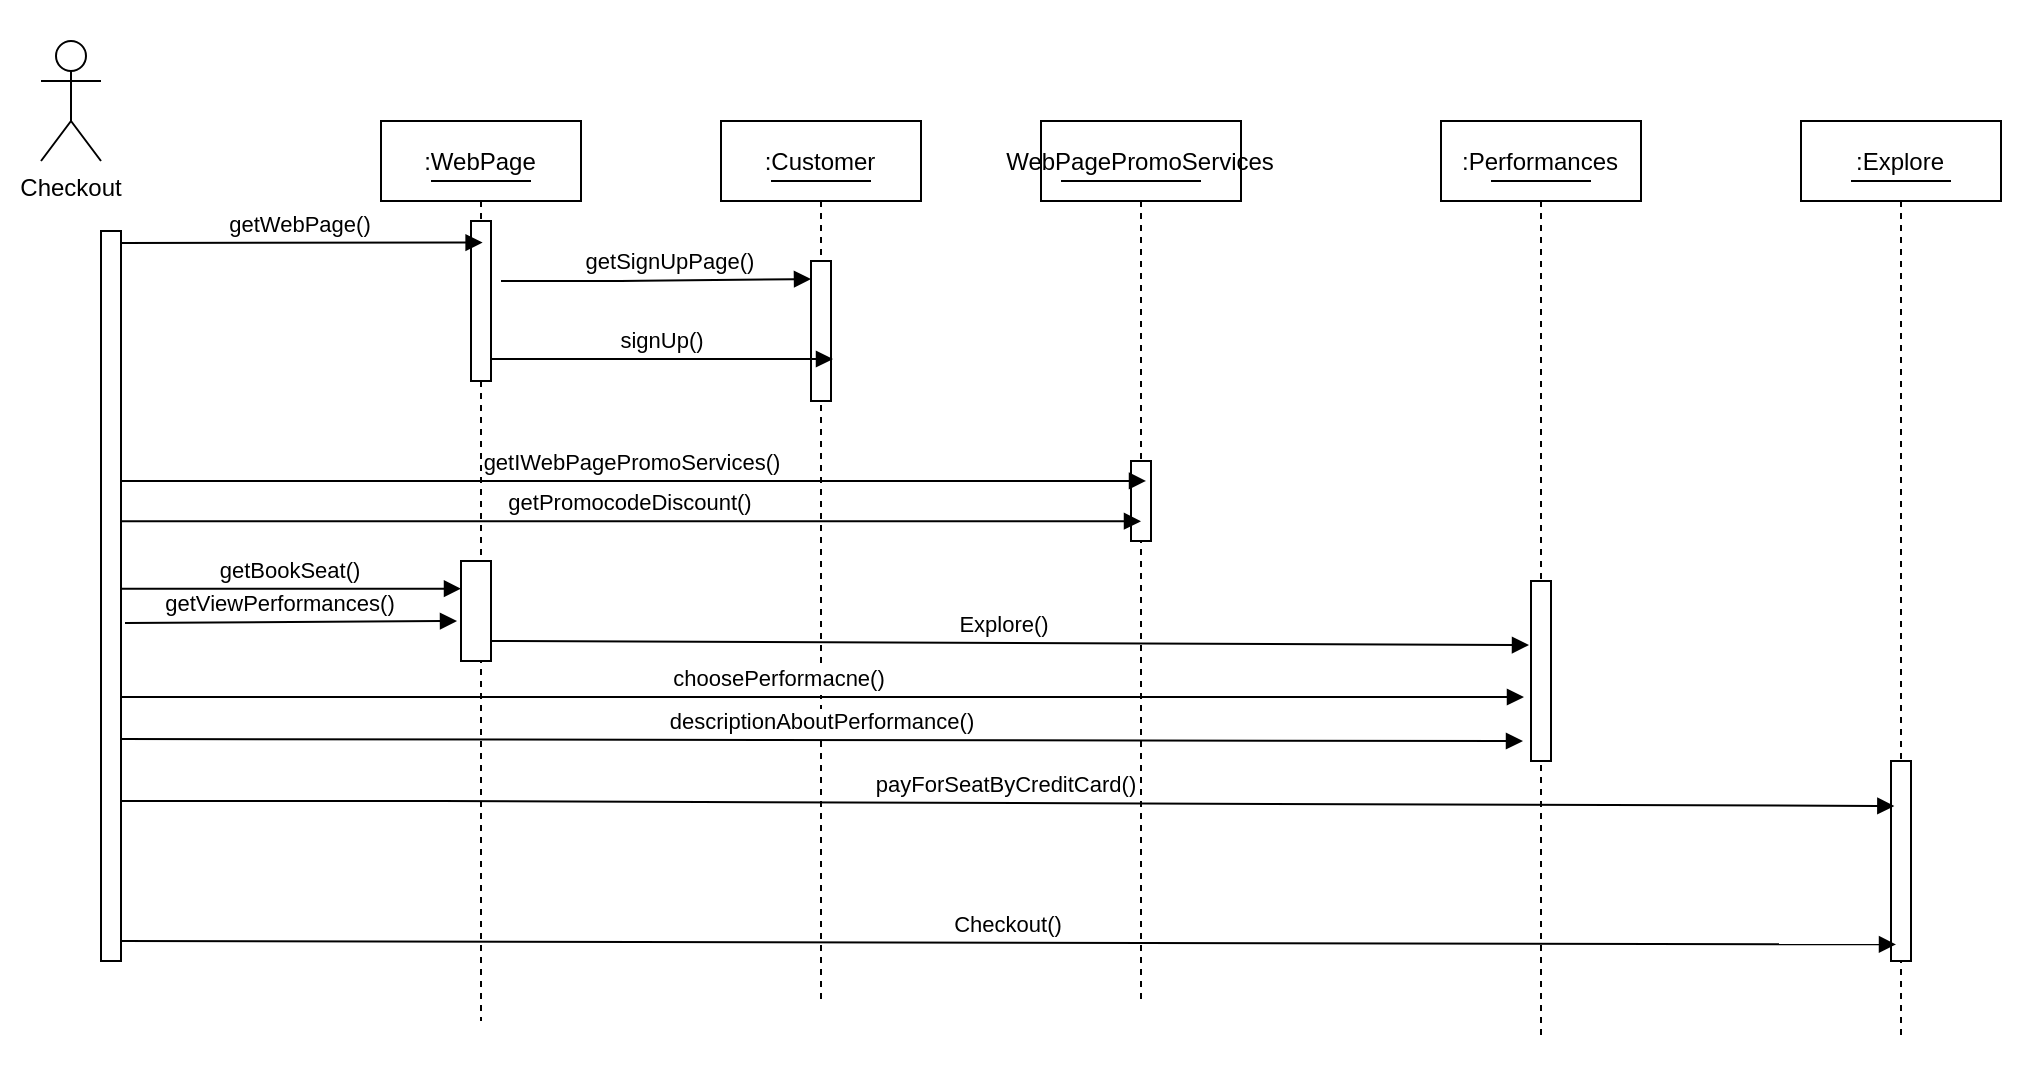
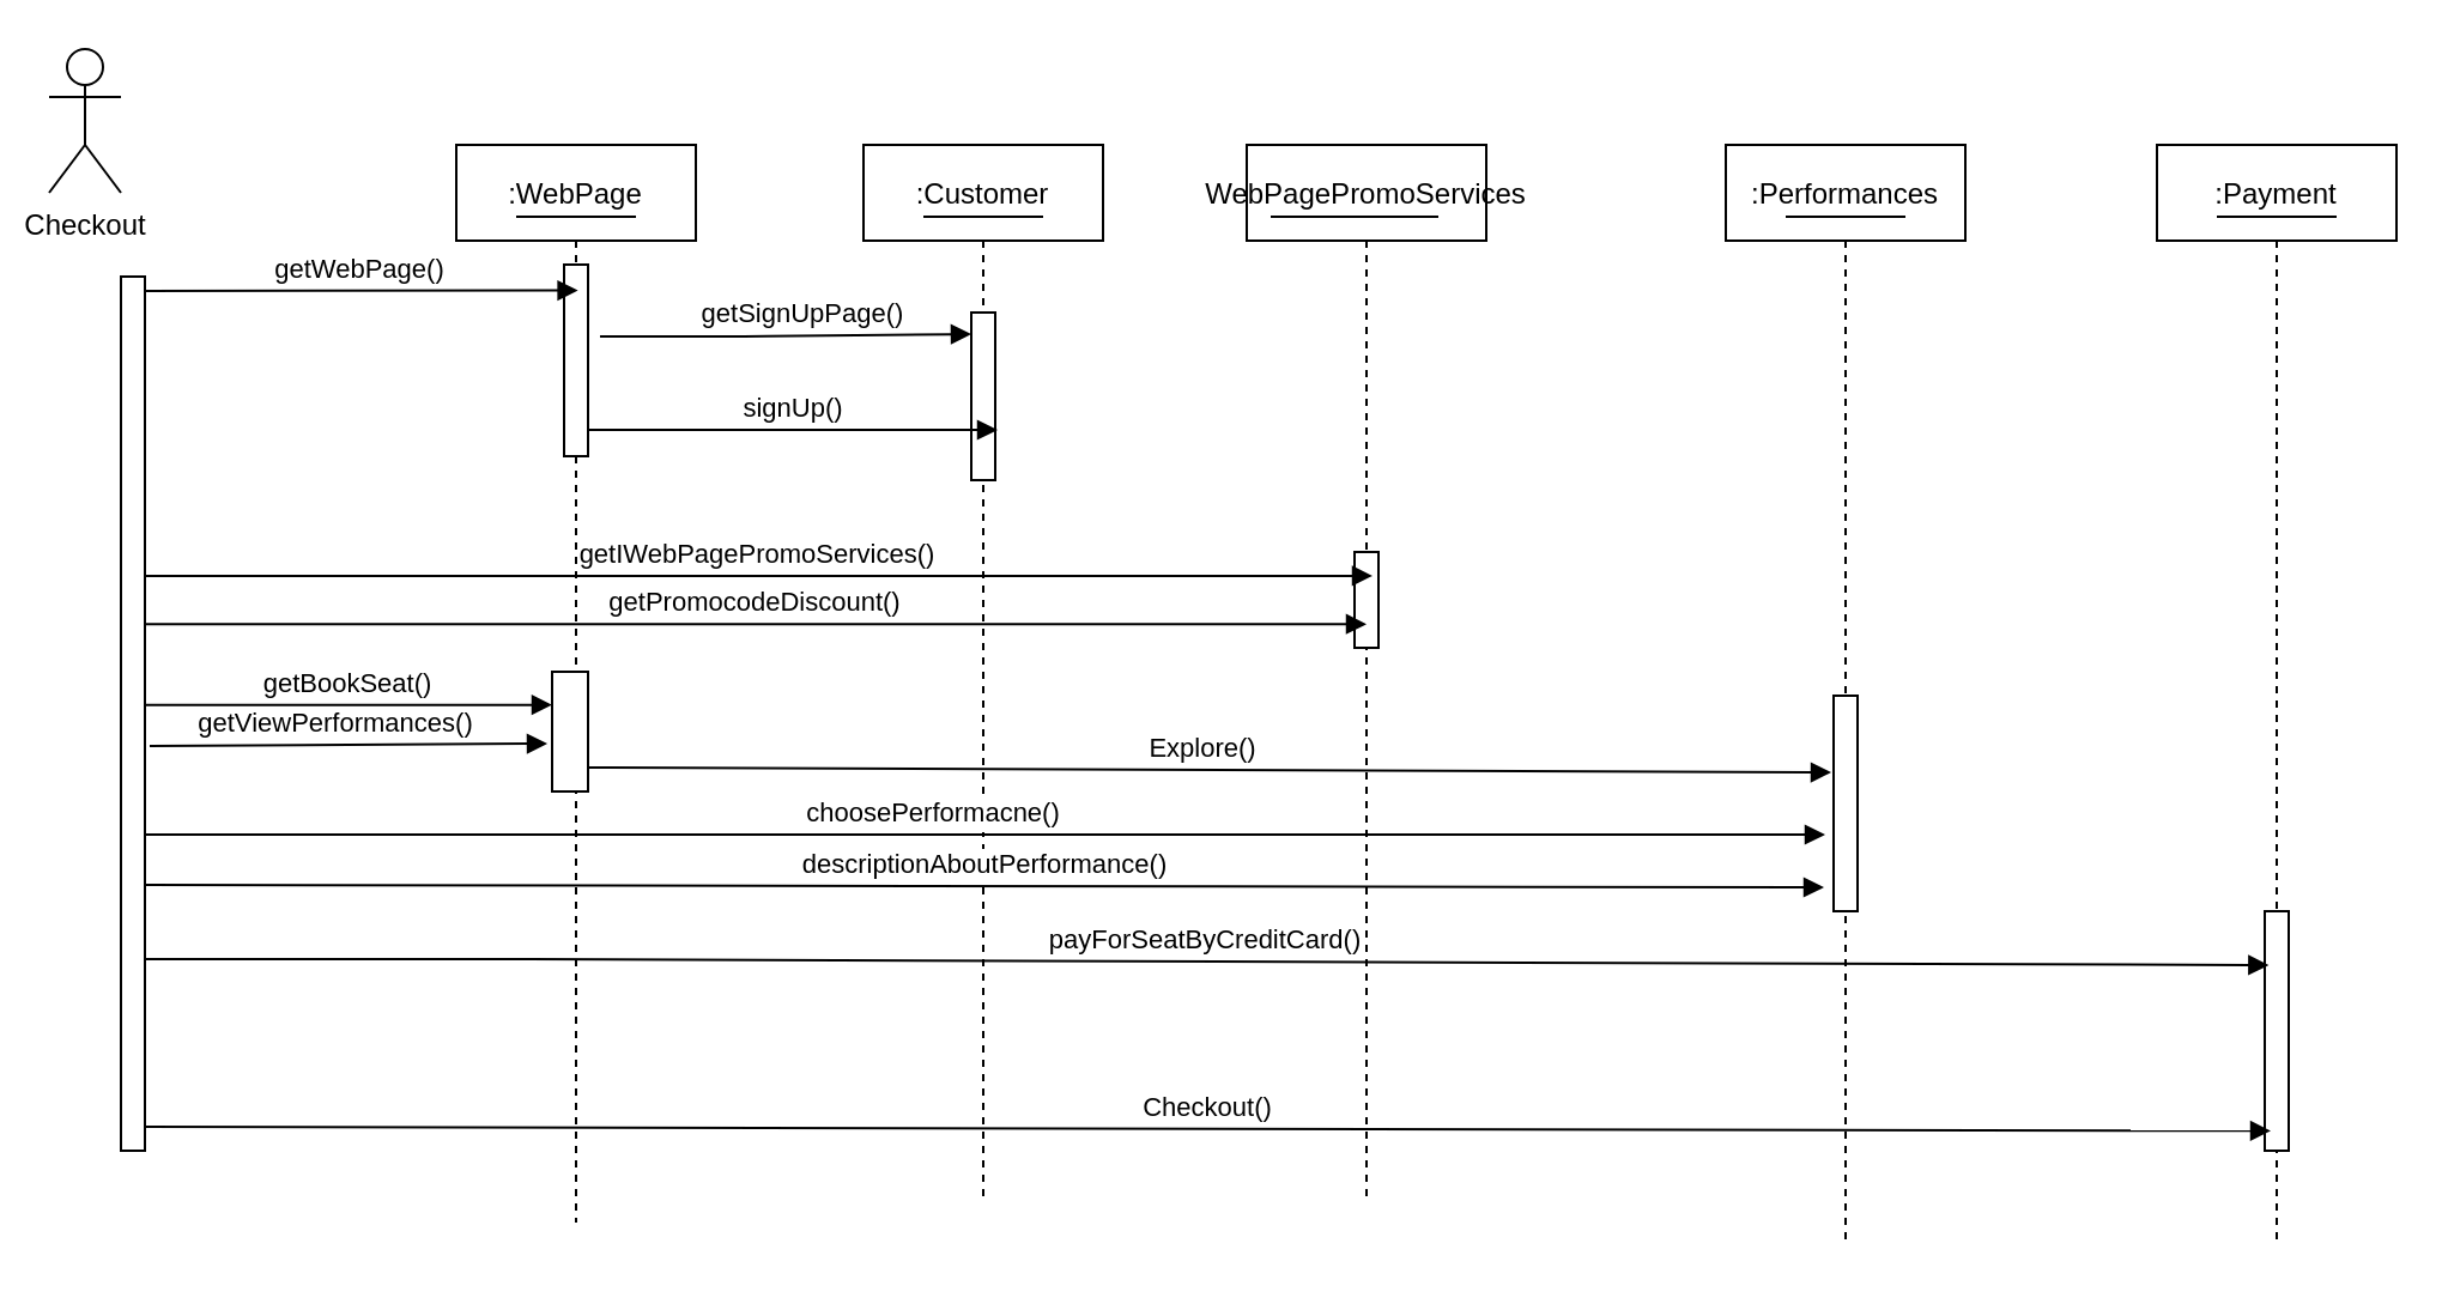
- <mxCell id="9" value=":Explore" style="shape=umlLifeline;perimeter=lifelinePerimeter;container=1;collapsible=0;recursiveResize=0;rounded=0;shadow=0;strokeWidth=1;" parent="1" vertex="1"><mxGeometry x="900" y="60" width="100" height="460" as="geometry" /></mxCell>
+ <mxCell id="9" value=":Payment" style="shape=umlLifeline;perimeter=lifelinePerimeter;container=1;collapsible=0;recursiveResize=0;rounded=0;shadow=0;strokeWidth=1;" parent="1" vertex="1"><mxGeometry x="900" y="60" width="100" height="460" as="geometry" /></mxCell>
